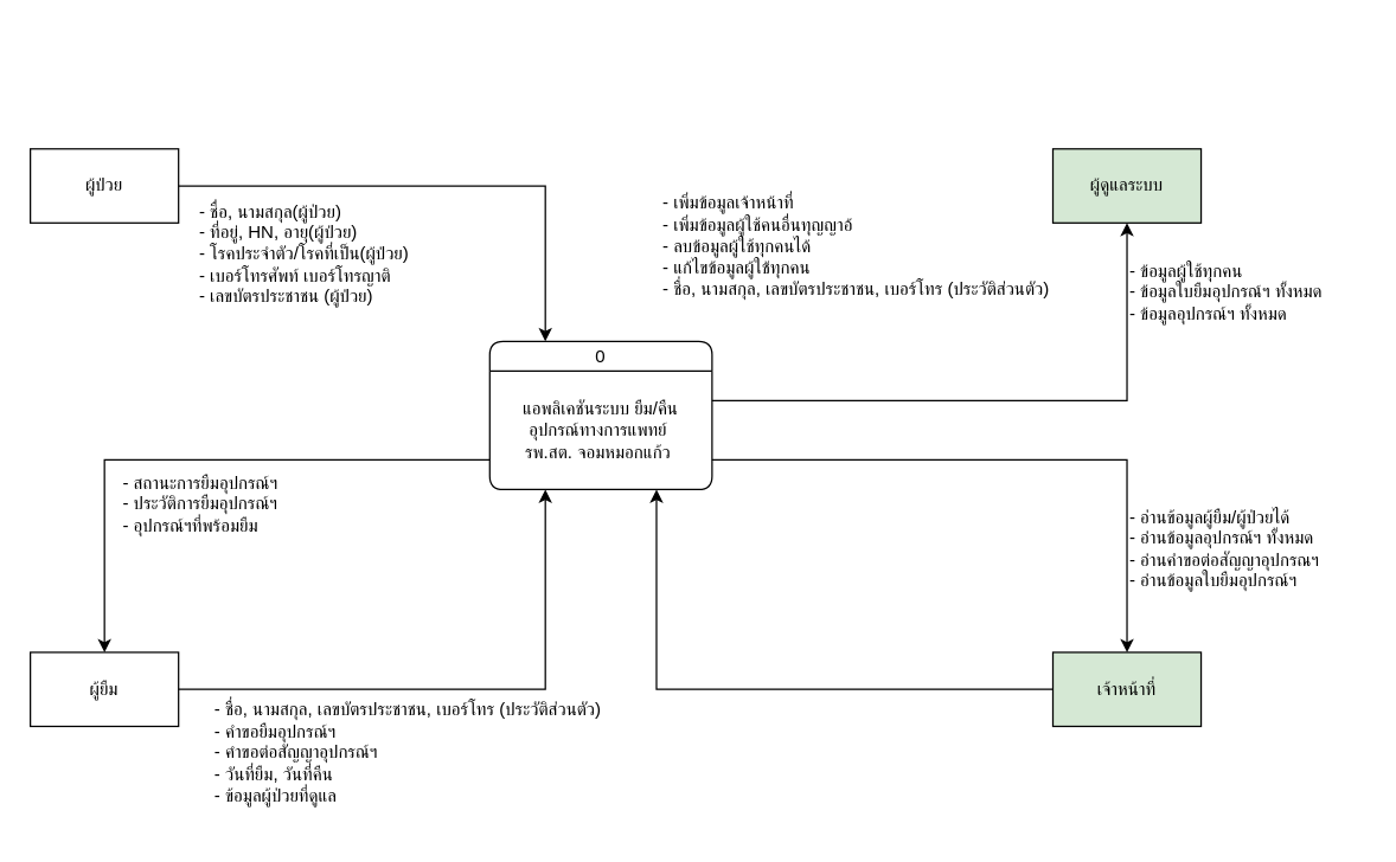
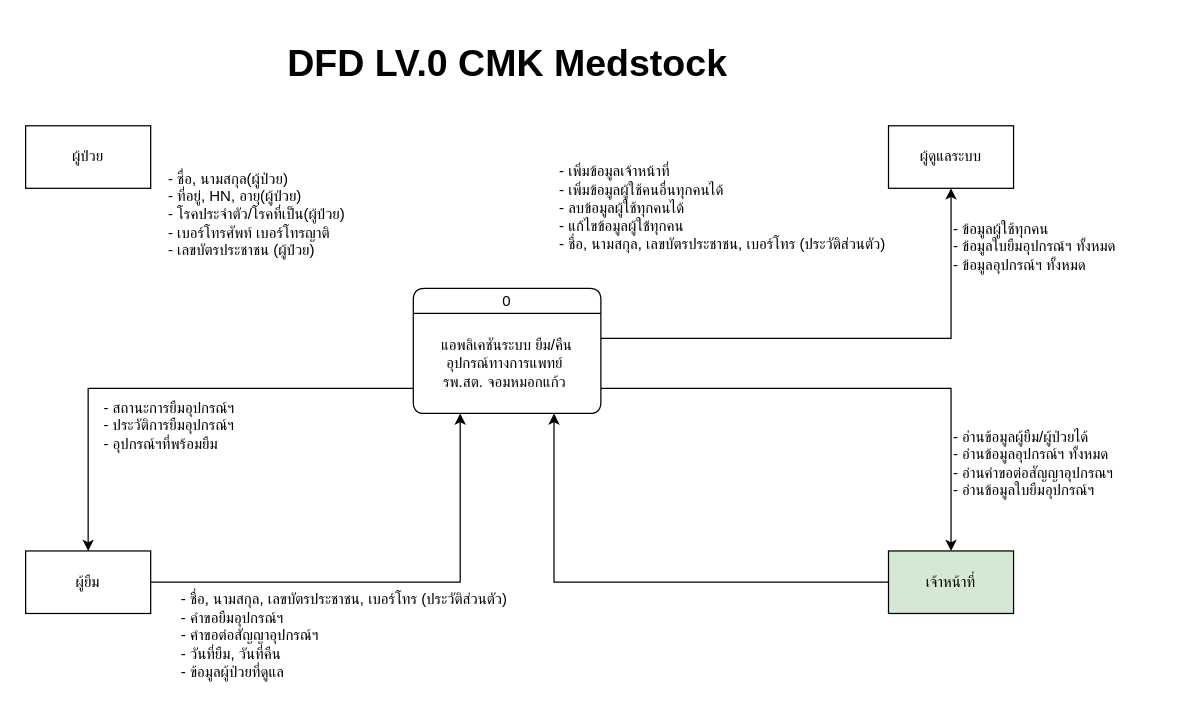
+ <mxCell id="20" value="&lt;font size=&quot;1&quot; style=&quot;&quot;&gt;&lt;b style=&quot;font-size: 30px;&quot;&gt;DFD LV.0 CMK Medstock&lt;/b&gt;&lt;/font&gt;" style="text;html=1;align=center;verticalAlign=middle;whiteSpace=wrap;rounded=0;" parent="1" vertex="1"><mxGeometry x="212.5" y="20" width="385" height="60" as="geometry" /></mxCell>
- <mxCell id="4" style="edgeStyle=orthogonalEdgeStyle;rounded=0;orthogonalLoop=1;jettySize=auto;html=1;exitX=1;exitY=0.5;exitDx=0;exitDy=0;entryX=0.25;entryY=0;entryDx=0;entryDy=0;" parent="1" source="5" target="2" edge="1"><mxGeometry relative="1" as="geometry" /></mxCell>
- <mxCell id="6" value="ผู้ดูแลระบบ" style="html=1;dashed=0;whiteSpace=wrap;fillColor=#d5e8d4;" parent="1" vertex="1"><mxGeometry x="710" y="100" width="100" height="50" as="geometry" /></mxCell>
+ <mxCell id="6" value="ผู้ดูแลระบบ" style="html=1;dashed=0;whiteSpace=wrap;" parent="1" vertex="1"><mxGeometry x="710" y="100" width="100" height="50" as="geometry" /></mxCell>
- <mxCell id="15" value="&lt;span style=&quot;background-color: initial;&quot;&gt;- เพิ่มข้อมูลเจ้าหน้าที่&lt;/span&gt;&lt;br&gt;&lt;span style=&quot;background-color: initial;&quot;&gt;- เพิ่มข้อมูลผู้ใช้คนอื่นทุญญาอ้&lt;/span&gt;&lt;br&gt;&lt;span style=&quot;background-color: initial;&quot;&gt;- ลบข้อมูลผู้ใช้ทุกคนได้&lt;/span&gt;&lt;br&gt;&lt;span style=&quot;background-color: initial;&quot;&gt;- แก้ไขข้อมูลผู้ใช้ทุกคน&lt;/span&gt;&lt;div&gt;&lt;span style=&quot;background-color: initial;&quot;&gt;-&amp;nbsp;&lt;/span&gt;&lt;span style=&quot;background-color: initial;&quot;&gt;ชื่อ, นามสกุล, เลขบัตรประชาชน, เบอร์โทร (ประวัติส่วนตัว)&lt;/span&gt;&lt;/div&gt;&lt;div&gt;&lt;span style=&quot;background-color: initial;&quot;&gt;&lt;br&gt;&lt;/span&gt;&lt;/div&gt;" style="text;html=1;align=left;verticalAlign=middle;whiteSpace=wrap;rounded=0;" parent="1" vertex="1"><mxGeometry x="445" y="130" width="310" height="86" as="geometry" /></mxCell>
+ <mxCell id="15" value="&lt;span style=&quot;background-color: initial;&quot;&gt;- เพิ่มข้อมูลเจ้าหน้าที่&lt;/span&gt;&lt;br&gt;&lt;span style=&quot;background-color: initial;&quot;&gt;- เพิ่มข้อมูลผู้ใช้คนอื่นทุกคนได้&lt;/span&gt;&lt;br&gt;&lt;span style=&quot;background-color: initial;&quot;&gt;- ลบข้อมูลผู้ใช้ทุกคนได้&lt;/span&gt;&lt;br&gt;&lt;span style=&quot;background-color: initial;&quot;&gt;- แก้ไขข้อมูลผู้ใช้ทุกคน&lt;/span&gt;&lt;div&gt;&lt;span style=&quot;background-color: initial;&quot;&gt;-&amp;nbsp;&lt;/span&gt;&lt;span style=&quot;background-color: initial;&quot;&gt;ชื่อ, นามสกุล, เลขบัตรประชาชน, เบอร์โทร (ประวัติส่วนตัว)&lt;/span&gt;&lt;/div&gt;&lt;div&gt;&lt;span style=&quot;background-color: initial;&quot;&gt;&lt;br&gt;&lt;/span&gt;&lt;/div&gt;" style="text;html=1;align=left;verticalAlign=middle;whiteSpace=wrap;rounded=0;" parent="1" vertex="1"><mxGeometry x="445" y="130" width="310" height="86" as="geometry" /></mxCell>
